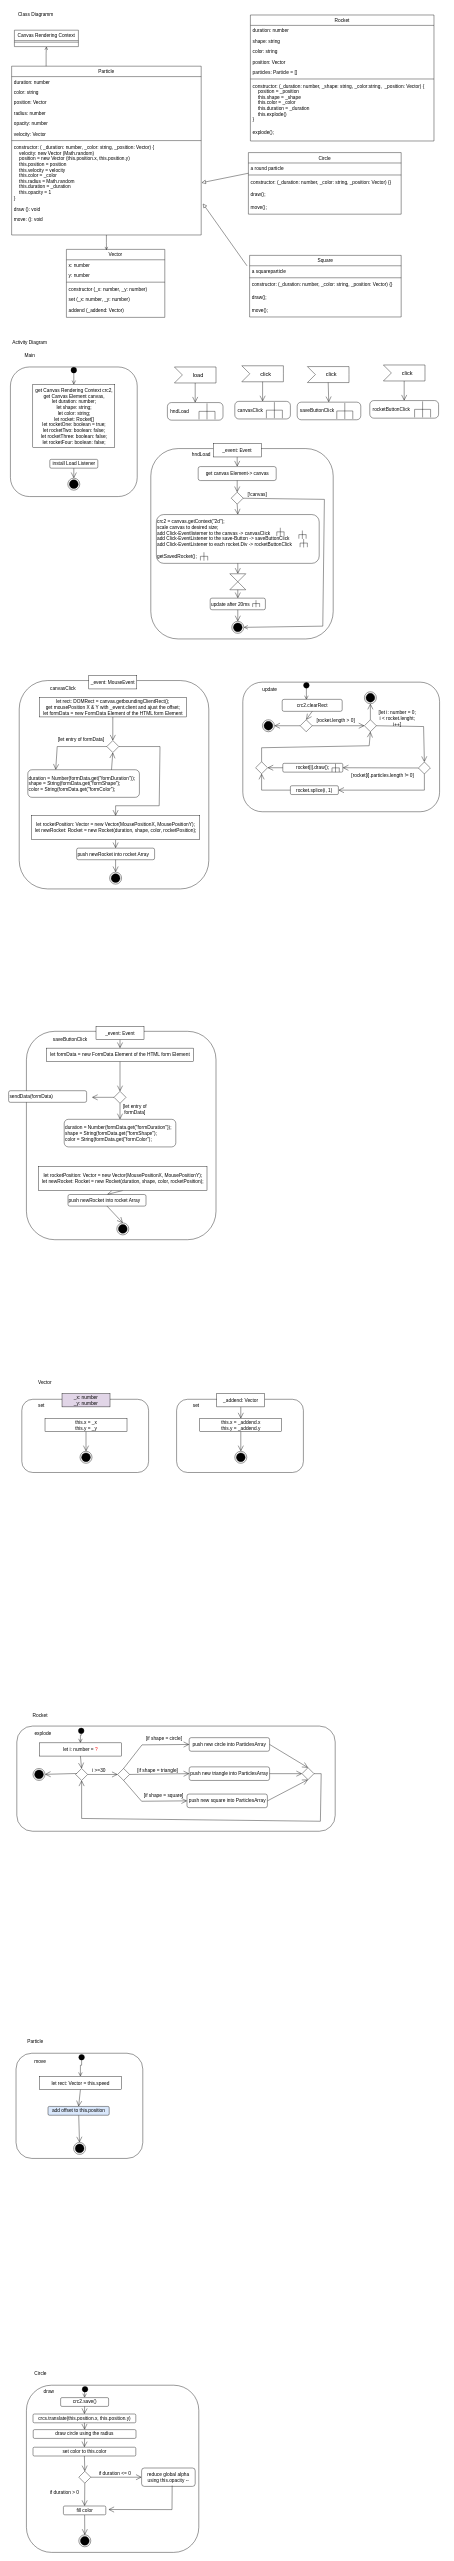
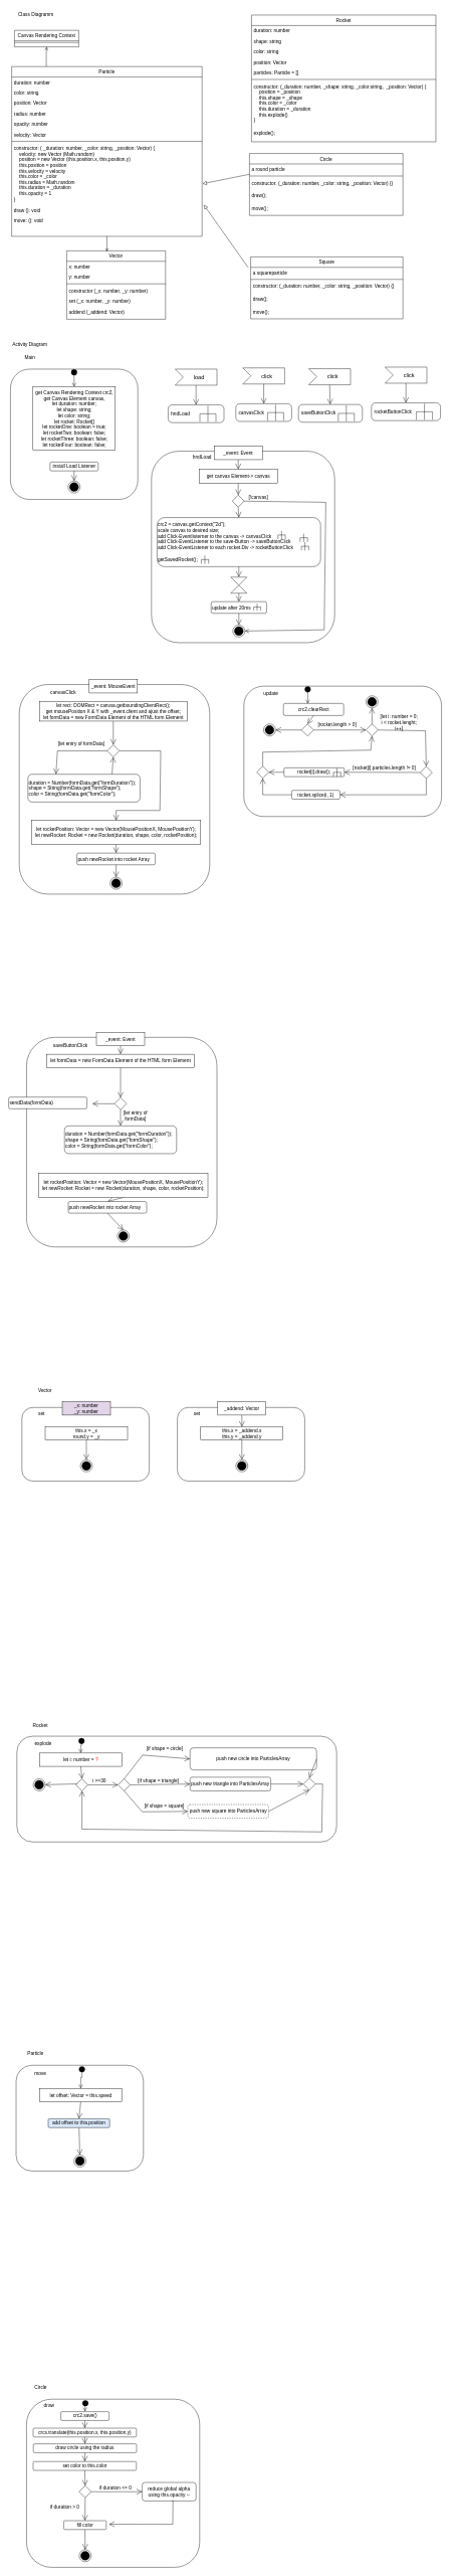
- <mxCell id="128" value="get canvas Element-&amp;gt; canvas" style="whiteSpace=wrap;html=1;rounded=1;" parent="123" vertex="1"><mxGeometry x="118.5" y="57" width="195" height="35" as="geometry" /></mxCell>
+ <mxCell id="128" value="get canvas Element-&amp;gt; canvas" style="rounded=0;whiteSpace=wrap;html=1;" parent="123" vertex="1"><mxGeometry x="118.5" y="57" width="195" height="35" as="geometry" /></mxCell>
- <mxCell id="227" value="[rocket[i].particles.length != 0]" style="text;html=1;strokeColor=none;fillColor=none;align=center;verticalAlign=middle;whiteSpace=wrap;rounded=0;" vertex="1" parent="210"><mxGeometry x="268" y="219" width="164" height="30" as="geometry" /></mxCell>
+ <mxCell id="227" value="[rocket[i].particles.length != 0]" style="text;html=1;strokeColor=none;fillColor=none;align=center;verticalAlign=middle;whiteSpace=wrap;rounded=0;" vertex="1" parent="210"><mxGeometry x="268" y="189" width="164" height="30" as="geometry" /></mxCell>
- <mxCell id="53" value="this.x = _x&lt;br&gt;this.y = _y" style="html=1;" parent="1" vertex="1"><mxGeometry x="111.5" y="3546" width="205" height="33" as="geometry" /></mxCell>
+ <mxCell id="53" value="this.x = _x&lt;br&gt;round.y = _y" style="html=1;" parent="1" vertex="1"><mxGeometry x="111.5" y="3546" width="205" height="33" as="geometry" /></mxCell>
- <mxCell id="81" value="&lt;font color=&quot;#000000&quot;&gt;push new circle into ParticlesArray&lt;/font&gt;" style="rounded=1;whiteSpace=wrap;html=1;fontColor=#FF0000;" parent="1" vertex="1"><mxGeometry x="472" y="4344" width="201" height="34" as="geometry" /></mxCell>
+ <mxCell id="81" value="&lt;font color=&quot;#000000&quot;&gt;push new circle into ParticlesArray&lt;/font&gt;" style="rounded=1;whiteSpace=wrap;html=1;fontColor=#FF0000;" parent="1" vertex="1"><mxGeometry x="472" y="4344" width="315" height="55" as="geometry" /></mxCell>
- <mxCell id="86" value="&lt;font color=&quot;#000000&quot;&gt;push new square into ParticlesArray&lt;/font&gt;" style="rounded=1;whiteSpace=wrap;html=1;fontColor=#FF0000;" parent="1" vertex="1"><mxGeometry x="466.5" y="4485" width="201" height="34" as="geometry" /></mxCell>
+ <mxCell id="86" value="&lt;font color=&quot;#000000&quot;&gt;push new square into ParticlesArray&lt;/font&gt;" style="rounded=1;whiteSpace=wrap;html=1;fontColor=#FF0000;dashed=1;" parent="1" vertex="1"><mxGeometry x="466.5" y="4485" width="201" height="34" as="geometry" /></mxCell>
- <mxCell id="95" value="let rect: Vector = this.speed" style="html=1;" parent="1" vertex="1"><mxGeometry x="97.5" y="5191" width="205" height="33" as="geometry" /></mxCell>
+ <mxCell id="95" value="let offset: Vector = this.speed" style="html=1;" parent="1" vertex="1"><mxGeometry x="97.5" y="5191" width="205" height="33" as="geometry" /></mxCell>
